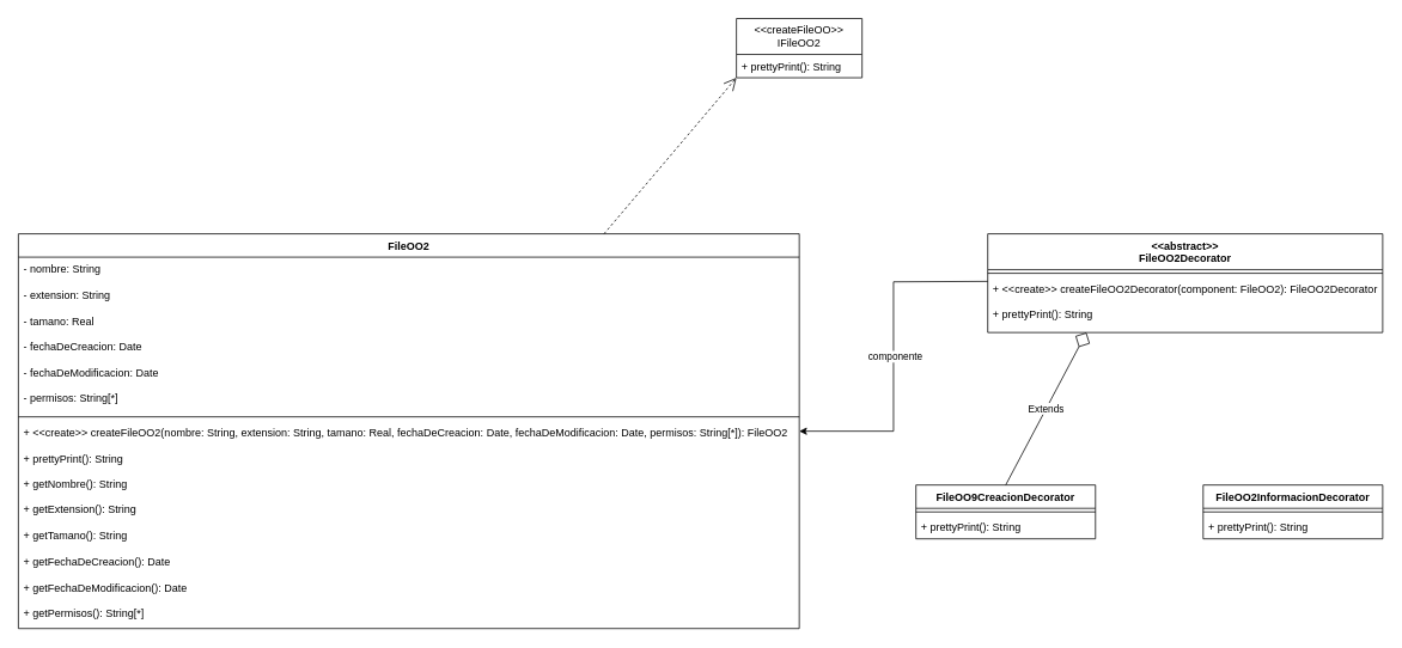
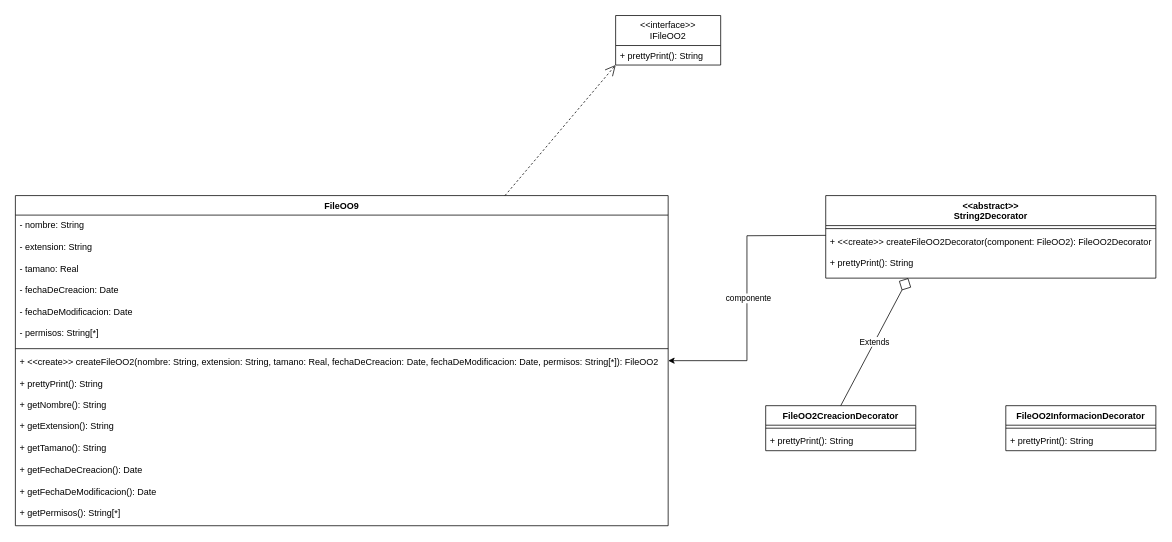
- <mxCell id="9" value="&lt;div&gt;&amp;lt;&amp;lt;createFileOO&amp;gt;&amp;gt;&lt;/div&gt;&lt;div&gt;IFileOO2&lt;br&gt;&lt;/div&gt;" style="swimlane;fontStyle=0;childLayout=stackLayout;horizontal=1;startSize=40;fillColor=none;horizontalStack=0;resizeParent=1;resizeParentMax=0;resizeLast=0;collapsible=1;marginBottom=0;whiteSpace=wrap;html=1;" vertex="1" parent="1"><mxGeometry x="820" y="20" width="140" height="66" as="geometry" /></mxCell>
+ <mxCell id="9" value="&lt;div&gt;&amp;lt;&amp;lt;interface&amp;gt;&amp;gt;&lt;/div&gt;&lt;div&gt;IFileOO2&lt;br&gt;&lt;/div&gt;" style="swimlane;fontStyle=0;childLayout=stackLayout;horizontal=1;startSize=40;fillColor=none;horizontalStack=0;resizeParent=1;resizeParentMax=0;resizeLast=0;collapsible=1;marginBottom=0;whiteSpace=wrap;html=1;" vertex="1" parent="1"><mxGeometry x="820" y="20" width="140" height="66" as="geometry" /></mxCell>
- <mxCell id="2" value="FileOO2" style="swimlane;fontStyle=1;align=center;verticalAlign=top;childLayout=stackLayout;horizontal=1;startSize=26;horizontalStack=0;resizeParent=1;resizeParentMax=0;resizeLast=0;collapsible=1;marginBottom=0;whiteSpace=wrap;html=1;" vertex="1" parent="1"><mxGeometry x="20" y="260" width="870" height="440" as="geometry" /></mxCell>
+ <mxCell id="2" value="FileOO9" style="swimlane;fontStyle=1;align=center;verticalAlign=top;childLayout=stackLayout;horizontal=1;startSize=26;horizontalStack=0;resizeParent=1;resizeParentMax=0;resizeLast=0;collapsible=1;marginBottom=0;whiteSpace=wrap;html=1;" vertex="1" parent="1"><mxGeometry x="20" y="260" width="870" height="440" as="geometry" /></mxCell>
- <mxCell id="6" value="&amp;lt;&amp;lt;abstract&amp;gt;&amp;gt;&lt;br&gt;&lt;div&gt;FileOO2Decorator&lt;/div&gt;" style="swimlane;fontStyle=1;align=center;verticalAlign=top;childLayout=stackLayout;horizontal=1;startSize=40;horizontalStack=0;resizeParent=1;resizeParentMax=0;resizeLast=0;collapsible=1;marginBottom=0;whiteSpace=wrap;html=1;" vertex="1" parent="1"><mxGeometry x="1100" y="260" width="440" height="110" as="geometry" /></mxCell>
+ <mxCell id="6" value="&amp;lt;&amp;lt;abstract&amp;gt;&amp;gt;&lt;br&gt;&lt;div&gt;String2Decorator&lt;/div&gt;" style="swimlane;fontStyle=1;align=center;verticalAlign=top;childLayout=stackLayout;horizontal=1;startSize=40;horizontalStack=0;resizeParent=1;resizeParentMax=0;resizeLast=0;collapsible=1;marginBottom=0;whiteSpace=wrap;html=1;" vertex="1" parent="1"><mxGeometry x="1100" y="260" width="440" height="110" as="geometry" /></mxCell>
- <mxCell id="14" value="FileOO9CreacionDecorator" style="swimlane;fontStyle=1;align=center;verticalAlign=top;childLayout=stackLayout;horizontal=1;startSize=26;horizontalStack=0;resizeParent=1;resizeParentMax=0;resizeLast=0;collapsible=1;marginBottom=0;whiteSpace=wrap;html=1;" vertex="1" parent="1"><mxGeometry x="1020" y="540" width="200" height="60" as="geometry" /></mxCell>
+ <mxCell id="14" value="FileOO2CreacionDecorator" style="swimlane;fontStyle=1;align=center;verticalAlign=top;childLayout=stackLayout;horizontal=1;startSize=26;horizontalStack=0;resizeParent=1;resizeParentMax=0;resizeLast=0;collapsible=1;marginBottom=0;whiteSpace=wrap;html=1;" vertex="1" parent="1"><mxGeometry x="1020" y="540" width="200" height="60" as="geometry" /></mxCell>
